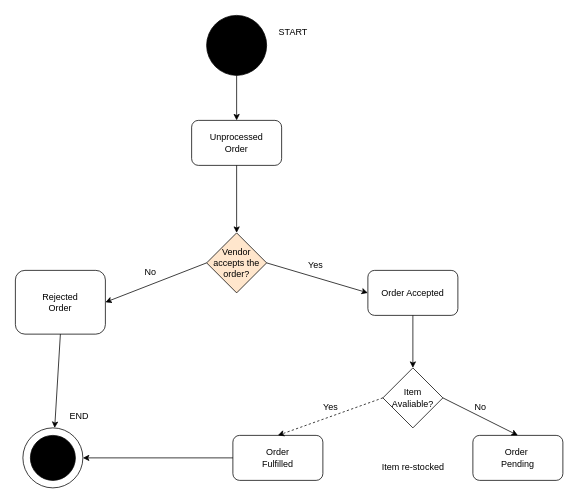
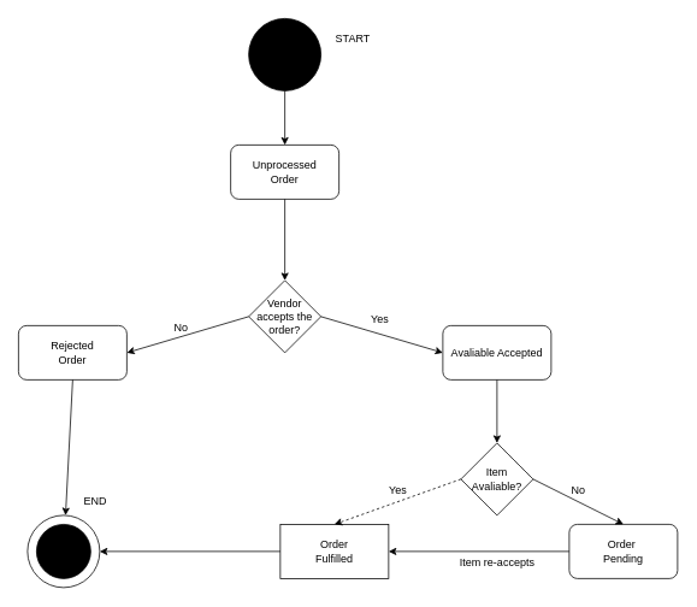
- <mxCell id="7" value="Vendor accepts the order?" style="rhombus;whiteSpace=wrap;html=1;fillColor=#ffe6cc;" vertex="1" parent="1"><mxGeometry x="275" y="310" width="80" height="80" as="geometry" /></mxCell>
+ <mxCell id="7" value="Vendor accepts the order?" style="rhombus;whiteSpace=wrap;html=1;" vertex="1" parent="1"><mxGeometry x="275" y="310" width="80" height="80" as="geometry" /></mxCell>
- <mxCell id="4" value="Order Accepted" style="rounded=1;whiteSpace=wrap;html=1;" vertex="1" parent="1"><mxGeometry x="490" y="360" width="120" height="60" as="geometry" /></mxCell>
+ <mxCell id="4" value="Avaliable Accepted" style="rounded=1;whiteSpace=wrap;html=1;" vertex="1" parent="1"><mxGeometry x="490" y="360" width="120" height="60" as="geometry" /></mxCell>
- <mxCell id="5" value="Rejected &lt;br&gt;Order" style="rounded=1;whiteSpace=wrap;html=1;" vertex="1" parent="1"><mxGeometry x="20" y="360" width="120" height="85" as="geometry" /></mxCell>
+ <mxCell id="5" value="Rejected &lt;br&gt;Order" style="rounded=1;whiteSpace=wrap;html=1;" vertex="1" parent="1"><mxGeometry x="20" y="360" width="120" height="60" as="geometry" /></mxCell>
- <mxCell id="13" value="Order&lt;br&gt;Fulfilled" style="rounded=1;whiteSpace=wrap;html=1;" vertex="1" parent="1"><mxGeometry x="310" y="580" width="120" height="60" as="geometry" /></mxCell>
+ <mxCell id="13" value="Order&lt;br&gt;Fulfilled" style="whiteSpace=wrap;html=1;rounded=0;" vertex="1" parent="1"><mxGeometry x="310" y="580" width="120" height="60" as="geometry" /></mxCell>
+ <mxCell id="17" value="" style="endArrow=classic;html=1;rounded=0;exitX=0;exitY=0.5;exitDx=0;exitDy=0;entryX=1;entryY=0.5;entryDx=0;entryDy=0;" edge="1" parent="1" source="14" target="13"><mxGeometry width="50" height="50" relative="1" as="geometry"><mxPoint x="180" y="680" as="sourcePoint" /><mxPoint x="480" y="620" as="targetPoint" /></mxGeometry></mxCell>
- <mxCell id="27" value="Item re-stocked" style="text;html=1;align=center;verticalAlign=middle;resizable=0;points=[];autosize=1;strokeColor=none;fillColor=none;" vertex="1" parent="1"><mxGeometry x="495" y="608" width="110" height="30" as="geometry" /></mxCell>
+ <mxCell id="27" value="Item re-accepts" style="text;html=1;align=center;verticalAlign=middle;resizable=0;points=[];autosize=1;strokeColor=none;fillColor=none;" vertex="1" parent="1"><mxGeometry x="495" y="608" width="110" height="30" as="geometry" /></mxCell>
